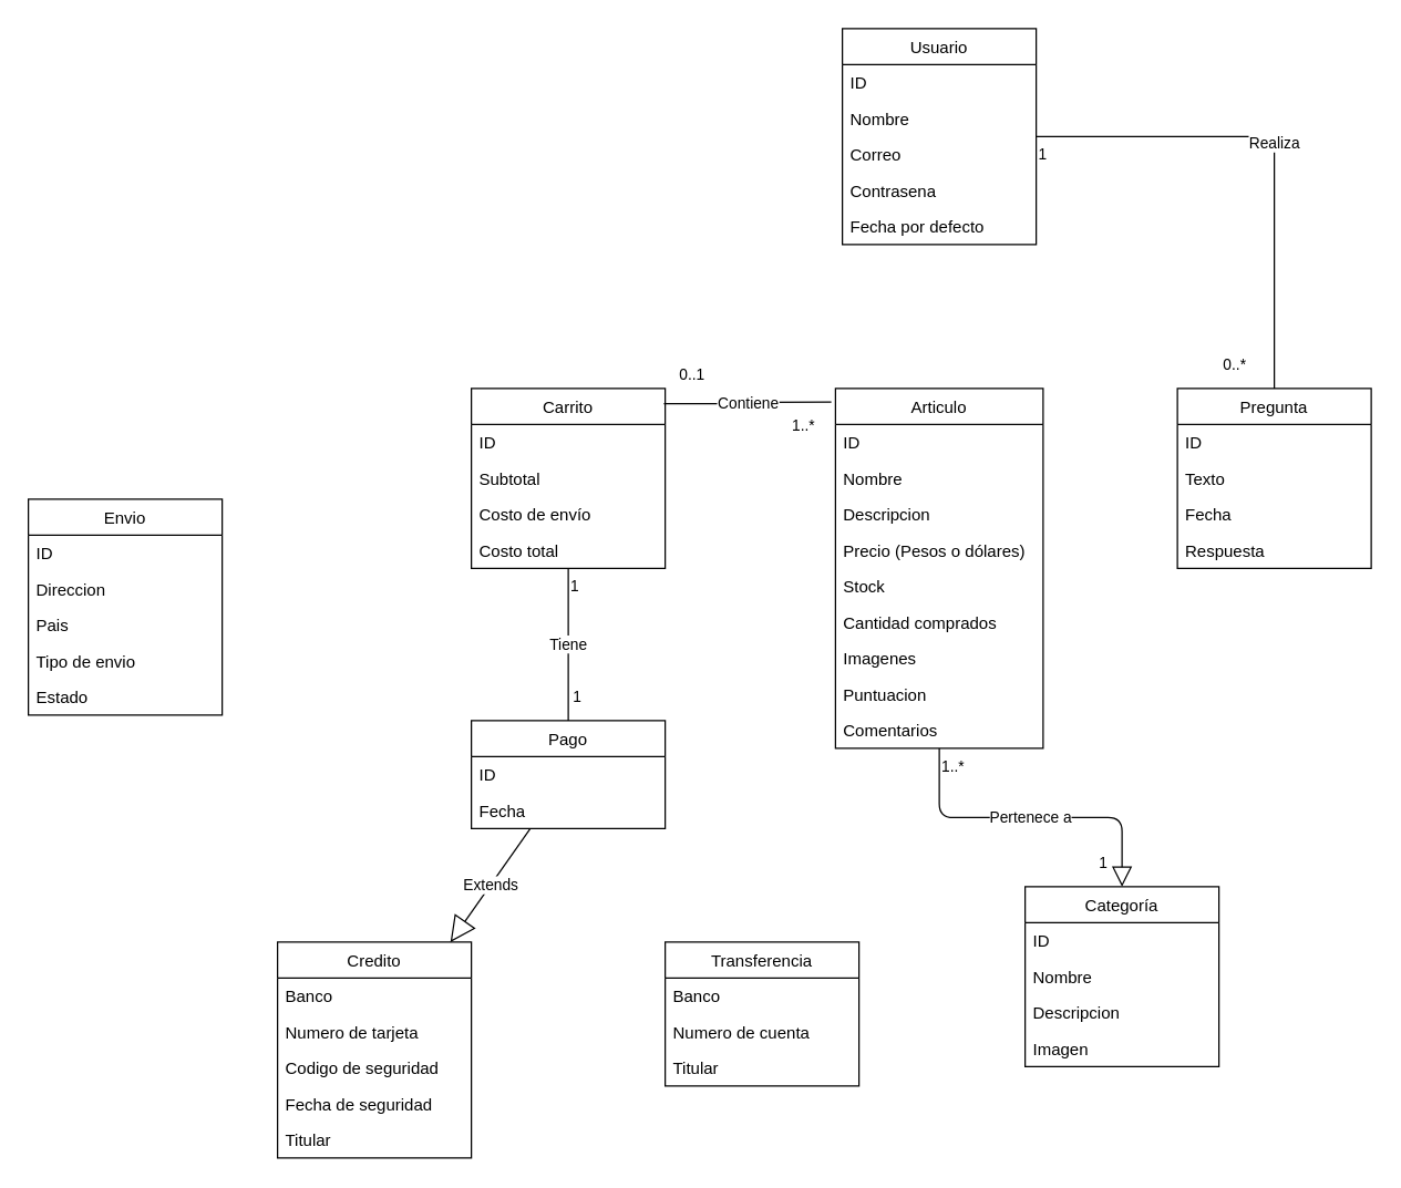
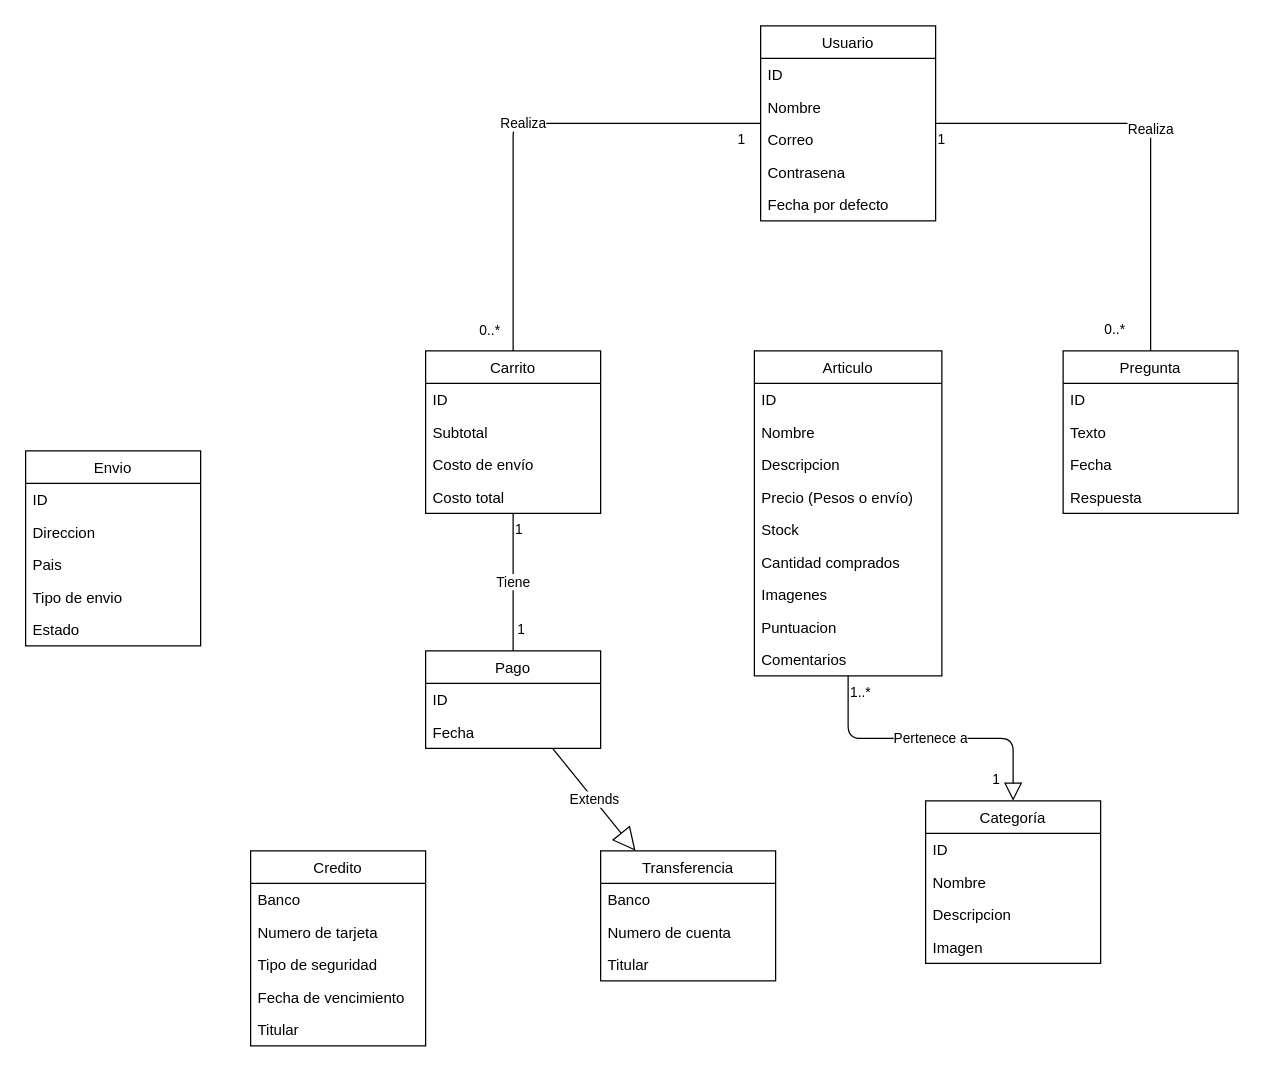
+ <mxCell id="43" value="Realiza" style="endArrow=none;html=1;endSize=12;startArrow=none;startSize=14;startFill=0;edgeStyle=orthogonalEdgeStyle;strokeColor=#000000;endFill=0;" parent="1" source="20" target="26" edge="1"><mxGeometry relative="1" as="geometry"><mxPoint x="320" y="650" as="sourcePoint" /><mxPoint x="480" y="650" as="targetPoint" /></mxGeometry></mxCell>
+ <mxCell id="44" value="1" style="edgeLabel;resizable=0;html=1;align=left;verticalAlign=top;" parent="43" connectable="0" vertex="1"><mxGeometry x="-1" relative="1" as="geometry"><mxPoint x="-20" as="offset" /></mxGeometry></mxCell>
+ <mxCell id="45" value="0..*" style="edgeLabel;resizable=0;html=1;align=right;verticalAlign=top;" parent="43" connectable="0" vertex="1"><mxGeometry x="1" relative="1" as="geometry"><mxPoint x="-10" y="-29" as="offset" /></mxGeometry></mxCell>
- <mxCell id="31" value="Contiene" style="endArrow=none;html=1;endSize=12;startArrow=none;startSize=14;startFill=0;edgeStyle=orthogonalEdgeStyle;strokeColor=#000000;exitX=-0.02;exitY=0.038;exitDx=0;exitDy=0;exitPerimeter=0;endFill=0;entryX=0.993;entryY=0.085;entryDx=0;entryDy=0;entryPerimeter=0;" parent="1" source="2" target="26" edge="1"><mxGeometry relative="1" as="geometry"><mxPoint x="267" y="323" as="sourcePoint" /><mxPoint x="190" y="328" as="targetPoint" /><Array as="points" /></mxGeometry></mxCell>
- <mxCell id="32" value="1..*" style="edgeLabel;resizable=0;html=1;align=left;verticalAlign=top;" parent="31" connectable="0" vertex="1"><mxGeometry x="-1" relative="1" as="geometry"><mxPoint x="-30" y="4" as="offset" /></mxGeometry></mxCell>
- <mxCell id="33" value="0..1" style="edgeLabel;resizable=0;html=1;align=right;verticalAlign=top;" parent="31" connectable="0" vertex="1"><mxGeometry x="1" relative="1" as="geometry"><mxPoint x="30" y="-34" as="offset" /></mxGeometry></mxCell>
- <mxCell id="6" value="Precio (Pesos o dólares)" style="text;strokeColor=none;fillColor=none;align=left;verticalAlign=top;spacingLeft=4;spacingRight=4;overflow=hidden;rotatable=0;points=[[0,0.5],[1,0.5]];portConstraint=eastwest;" parent="2" vertex="1"><mxGeometry y="104" width="150" height="26" as="geometry" /></mxCell>
+ <mxCell id="6" value="Precio (Pesos o envío)" style="text;strokeColor=none;fillColor=none;align=left;verticalAlign=top;spacingLeft=4;spacingRight=4;overflow=hidden;rotatable=0;points=[[0,0.5],[1,0.5]];portConstraint=eastwest;" parent="2" vertex="1"><mxGeometry y="104" width="150" height="26" as="geometry" /></mxCell>
- <mxCell id="57" value="Extends" style="endArrow=block;endSize=16;endFill=0;html=1;" edge="1" parent="1" source="40" target="59"><mxGeometry width="160" relative="1" as="geometry"><mxPoint x="190" y="700" as="sourcePoint" /><mxPoint x="290" y="660" as="targetPoint" /></mxGeometry></mxCell>
+ <mxCell id="58" value="Extends" style="endArrow=block;endSize=16;endFill=0;html=1;" edge="1" parent="1" source="40" target="65"><mxGeometry width="160" relative="1" as="geometry"><mxPoint x="390" y="660" as="sourcePoint" /><mxPoint x="500" y="710" as="targetPoint" /></mxGeometry></mxCell>
- <mxCell id="62" value="Codigo de seguridad" style="text;strokeColor=none;fillColor=none;align=left;verticalAlign=top;spacingLeft=4;spacingRight=4;overflow=hidden;rotatable=0;points=[[0,0.5],[1,0.5]];portConstraint=eastwest;" vertex="1" parent="59"><mxGeometry y="78" width="140" height="26" as="geometry" /></mxCell>
+ <mxCell id="62" value="Tipo de seguridad" style="text;strokeColor=none;fillColor=none;align=left;verticalAlign=top;spacingLeft=4;spacingRight=4;overflow=hidden;rotatable=0;points=[[0,0.5],[1,0.5]];portConstraint=eastwest;" vertex="1" parent="59"><mxGeometry y="78" width="140" height="26" as="geometry" /></mxCell>
- <mxCell id="63" value="Fecha de seguridad" style="text;strokeColor=none;fillColor=none;align=left;verticalAlign=top;spacingLeft=4;spacingRight=4;overflow=hidden;rotatable=0;points=[[0,0.5],[1,0.5]];portConstraint=eastwest;" vertex="1" parent="59"><mxGeometry y="104" width="140" height="26" as="geometry" /></mxCell>
+ <mxCell id="63" value="Fecha de vencimiento" style="text;strokeColor=none;fillColor=none;align=left;verticalAlign=top;spacingLeft=4;spacingRight=4;overflow=hidden;rotatable=0;points=[[0,0.5],[1,0.5]];portConstraint=eastwest;" vertex="1" parent="59"><mxGeometry y="104" width="140" height="26" as="geometry" /></mxCell>
